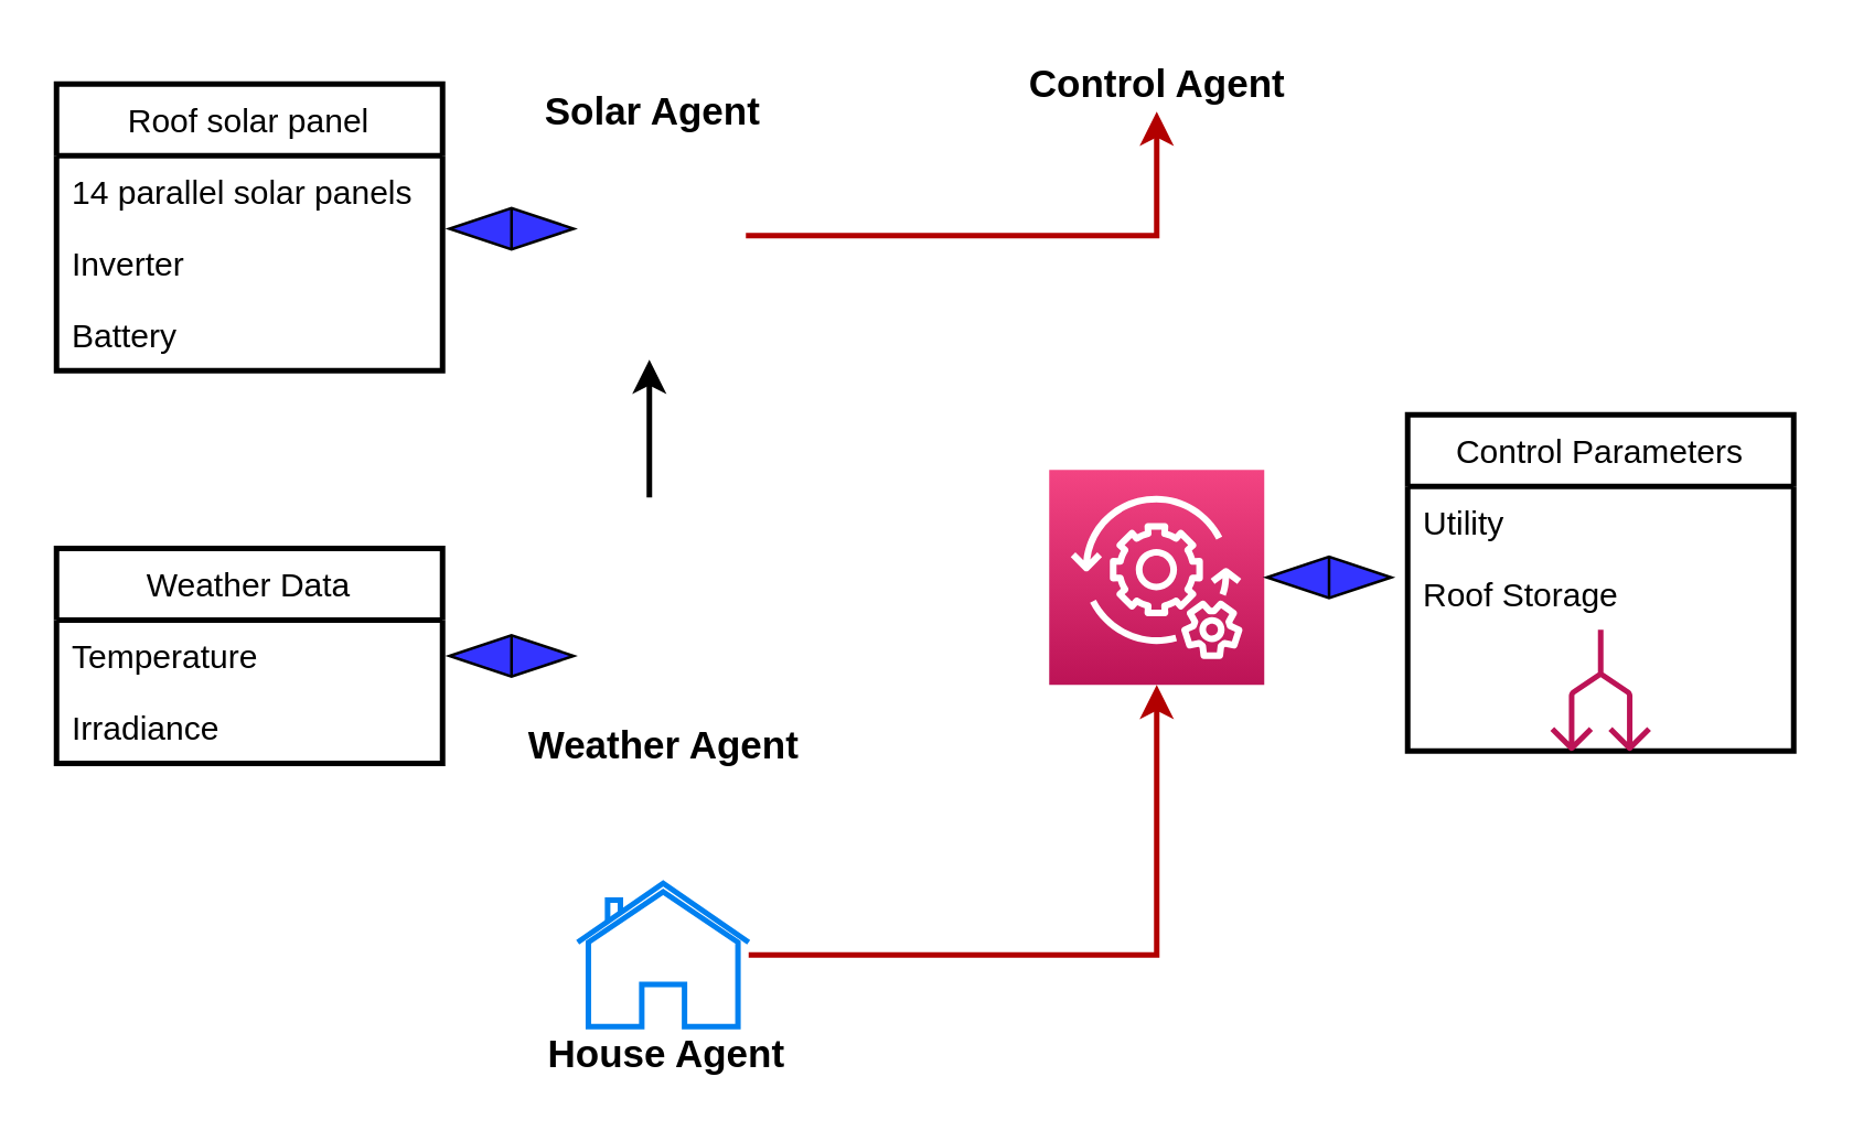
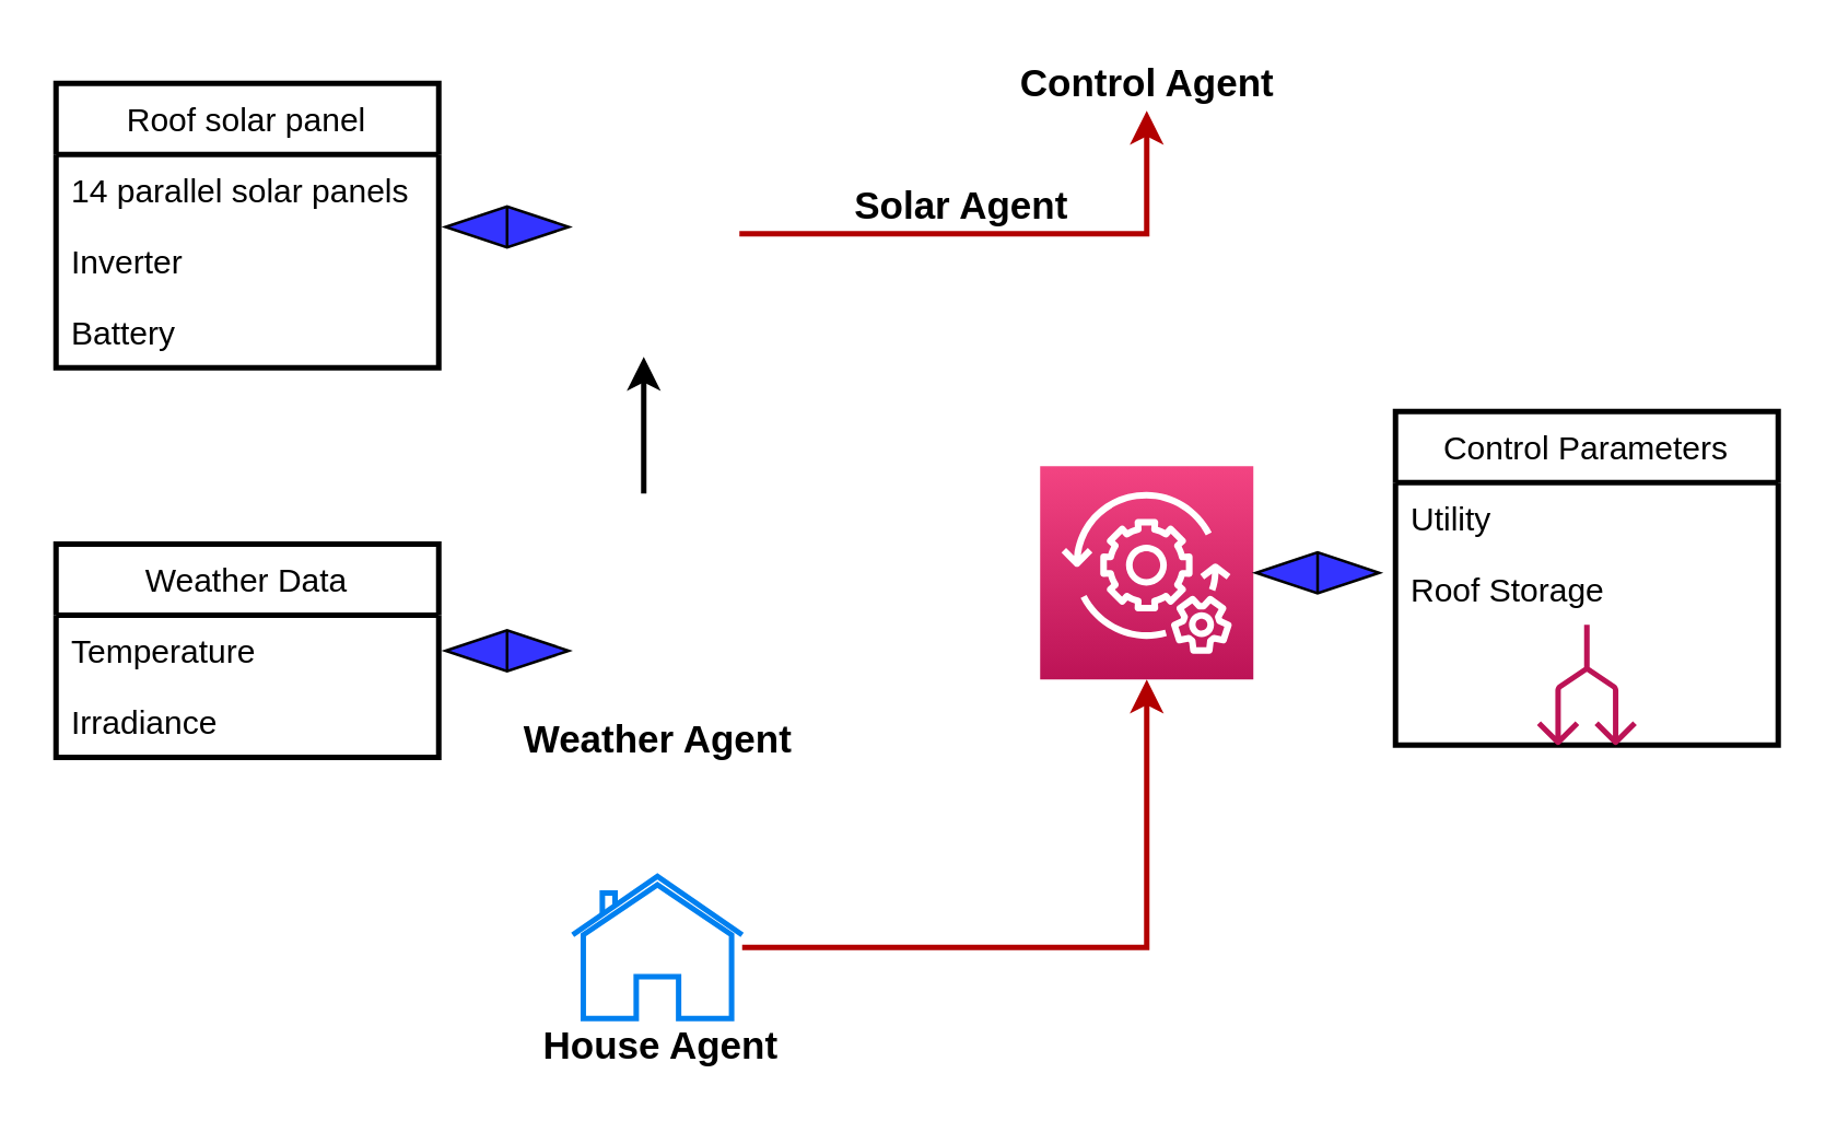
- <mxCell id="10" value="&lt;font style=&quot;font-size: 14px&quot;&gt;&lt;b&gt;Solar Agent&lt;/b&gt;&lt;/font&gt;" style="text;html=1;align=center;verticalAlign=middle;resizable=0;points=[];autosize=1;" parent="1" vertex="1"><mxGeometry x="191" y="30" width="90" height="20" as="geometry" /></mxCell>
+ <mxCell id="10" value="&lt;font style=&quot;font-size: 14px&quot;&gt;&lt;b&gt;Solar Agent&lt;/b&gt;&lt;/font&gt;" style="text;html=1;align=center;verticalAlign=middle;resizable=0;points=[];autosize=1;" parent="1" vertex="1"><mxGeometry x="306" y="65" width="90" height="20" as="geometry" /></mxCell>
